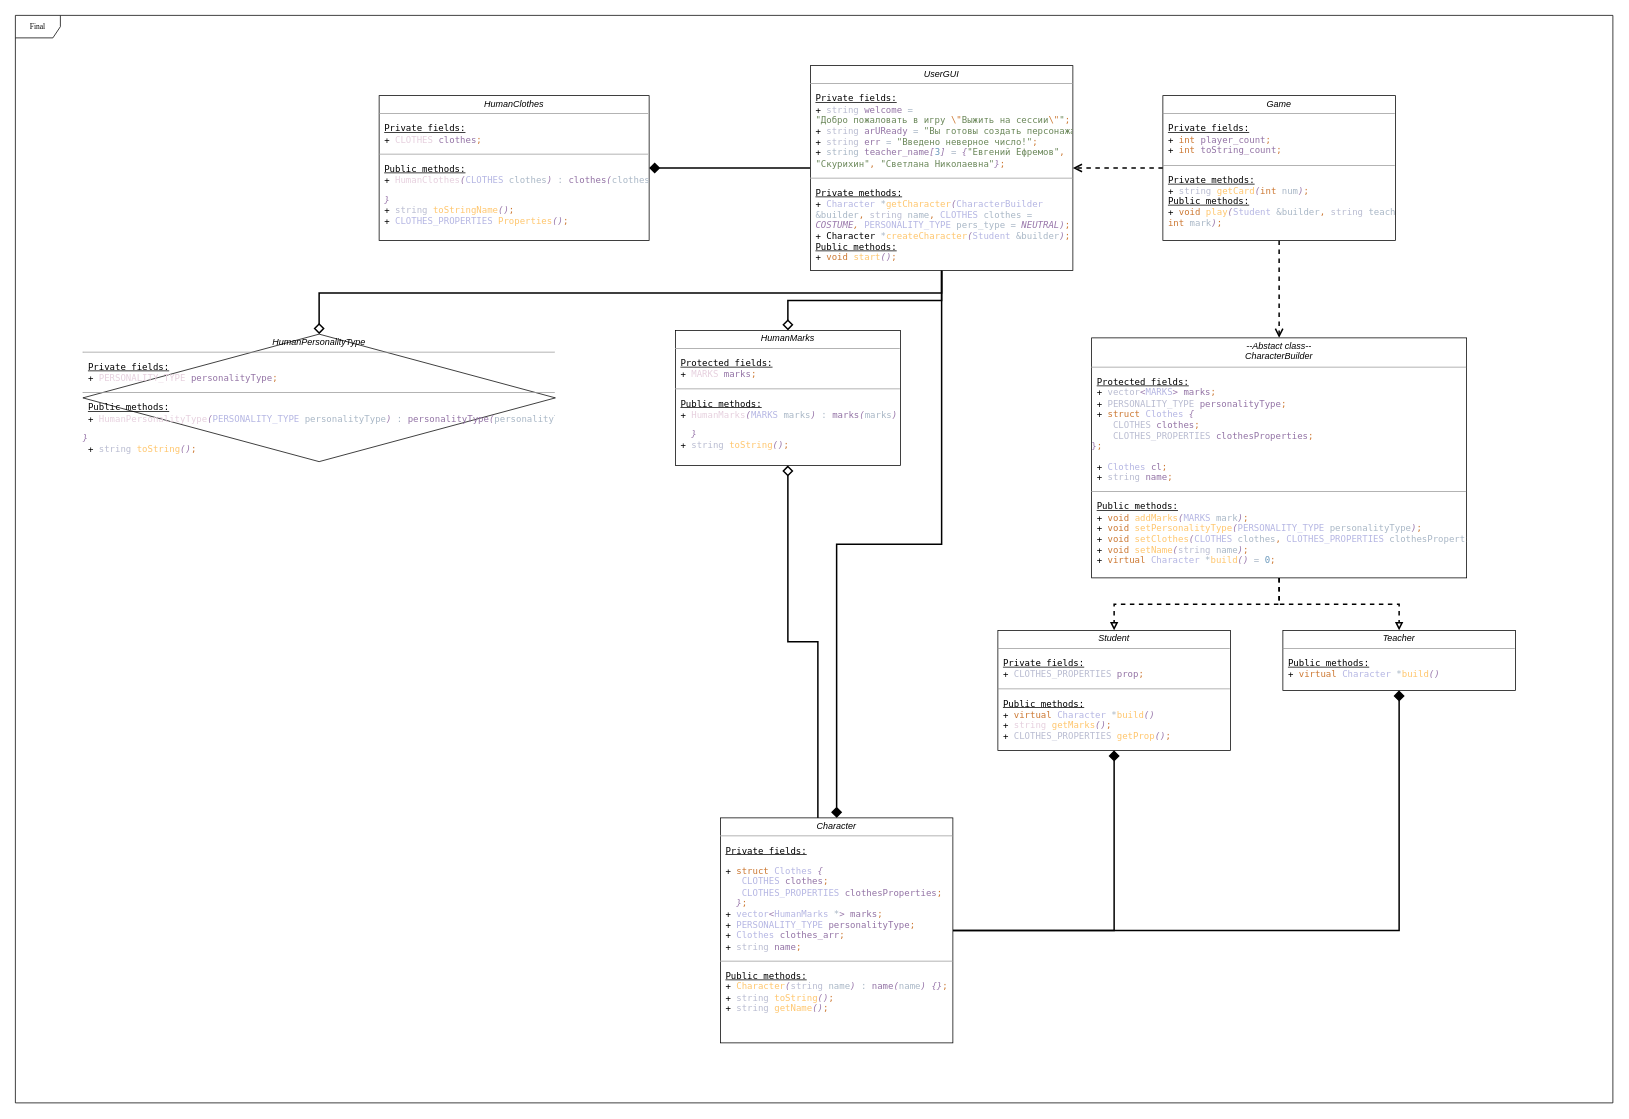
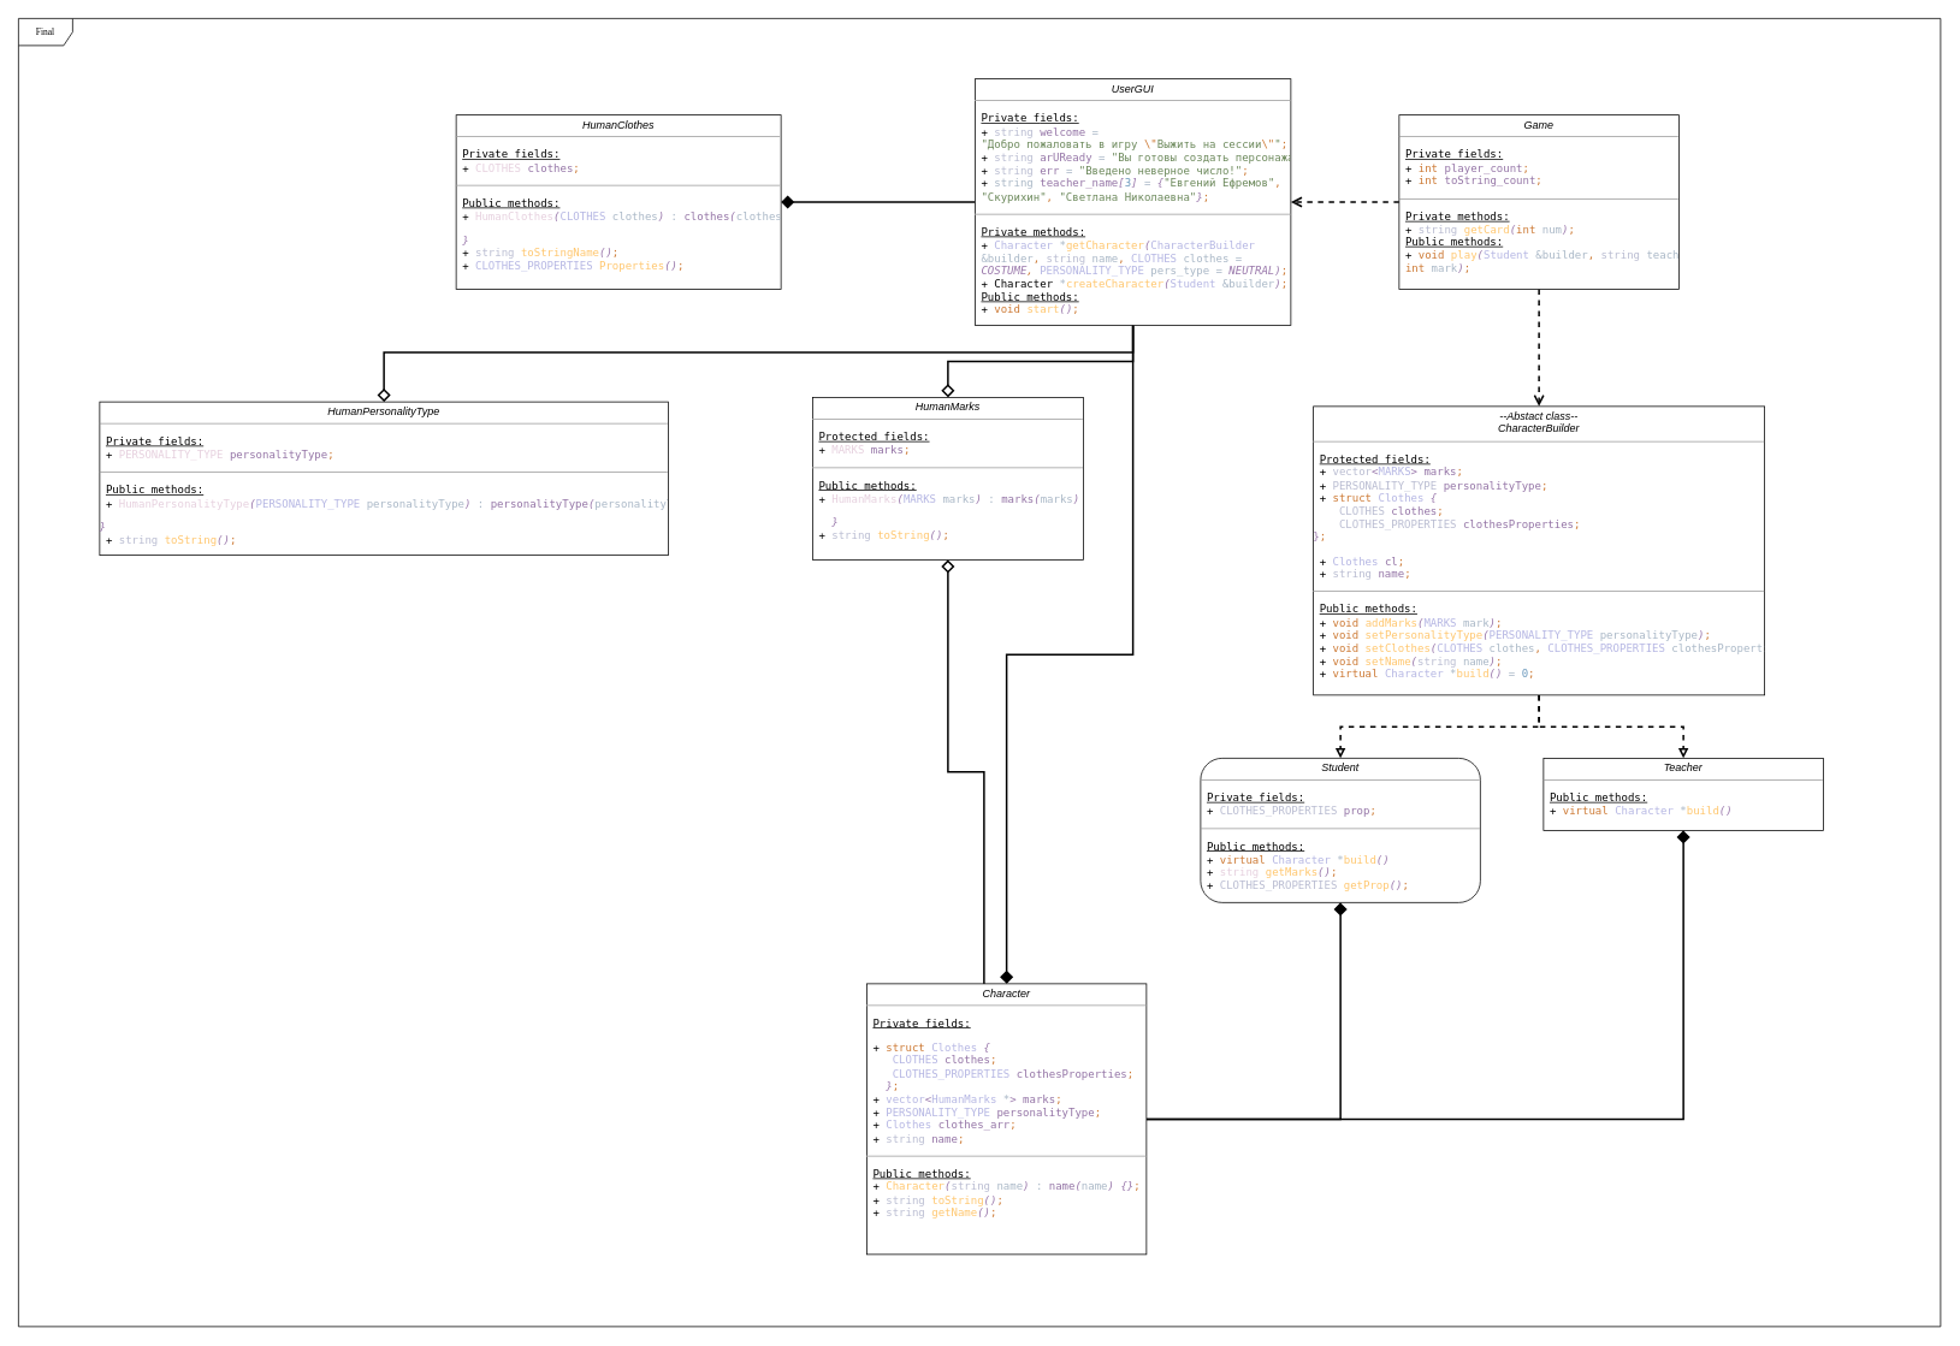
- <mxCell id="21" value="&lt;p style=&quot;margin: 0px ; margin-top: 4px ; text-align: center&quot;&gt;&lt;i&gt;HumanPersonalityType&lt;/i&gt;&lt;/p&gt;&lt;hr size=&quot;1&quot;&gt;&lt;pre style=&quot;font-family: &amp;#34;jetbrains mono&amp;#34; , monospace&quot;&gt;&lt;font color=&quot;#b9bcd1&quot;&gt; &lt;/font&gt;&lt;u&gt;Private fields:&lt;br&gt;&lt;/u&gt; + &lt;font color=&quot;#e6d0de&quot;&gt;PERSONALITY_TYPE&lt;/font&gt; &lt;span style=&quot;font-family: &amp;#34;jetbrains mono&amp;#34; , monospace ; color: rgb(147 , 115 , 165)&quot;&gt;personalityType&lt;/span&gt;&lt;span style=&quot;font-family: &amp;#34;jetbrains mono&amp;#34; , monospace ; color: rgb(204 , 120 , 50)&quot;&gt;;&lt;/span&gt;&lt;/pre&gt;&lt;hr size=&quot;1&quot;&gt;&lt;pre style=&quot;font-family: &amp;#34;jetbrains mono&amp;#34; , monospace&quot;&gt;&lt;span style=&quot;font-family: &amp;#34;jetbrains mono&amp;#34; , monospace ; color: rgb(204 , 120 , 50)&quot;&gt;&amp;nbsp;&lt;/span&gt;&lt;u&gt;Public methods:&lt;br&gt;&lt;/u&gt; + &lt;font color=&quot;#e6d0de&quot;&gt;HumanPersonalityType&lt;/font&gt;&lt;span style=&quot;font-family: &amp;#34;jetbrains mono&amp;#34; , monospace ; color: rgb(152 , 118 , 170) ; font-style: italic&quot;&gt;(&lt;/span&gt;&lt;span style=&quot;font-family: &amp;#34;jetbrains mono&amp;#34; , monospace ; color: rgb(181 , 182 , 227)&quot;&gt;PERSONALITY_TYPE &lt;/span&gt;&lt;span style=&quot;color: rgb(169 , 183 , 198) ; font-family: &amp;#34;jetbrains mono&amp;#34; , monospace&quot;&gt;personalityType&lt;/span&gt;&lt;span style=&quot;font-family: &amp;#34;jetbrains mono&amp;#34; , monospace ; color: rgb(152 , 118 , 170) ; font-style: italic&quot;&gt;) &lt;/span&gt;&lt;span style=&quot;color: rgb(169 , 183 , 198) ; font-family: &amp;#34;jetbrains mono&amp;#34; , monospace&quot;&gt;: &lt;/span&gt;&lt;span style=&quot;font-family: &amp;#34;jetbrains mono&amp;#34; , monospace ; color: rgb(147 , 115 , 165)&quot;&gt;personalityType&lt;/span&gt;&lt;span style=&quot;font-family: &amp;#34;jetbrains mono&amp;#34; , monospace ; color: rgb(152 , 118 , 170) ; font-style: italic&quot;&gt;(&lt;/span&gt;&lt;span style=&quot;color: rgb(169 , 183 , 198) ; font-family: &amp;#34;jetbrains mono&amp;#34; , monospace&quot;&gt;personalityType&lt;/span&gt;&lt;span style=&quot;font-family: &amp;#34;jetbrains mono&amp;#34; , monospace ; color: rgb(152 , 118 , 170) ; font-style: italic&quot;&gt;) {&lt;/span&gt;&lt;br&gt;&lt;/pre&gt;&lt;pre style=&quot;font-family: &amp;#34;jetbrains mono&amp;#34; , monospace&quot;&gt;&lt;span style=&quot;color: rgb(152 , 118 , 170) ; font-style: italic&quot;&gt;}&lt;/span&gt;&lt;span style=&quot;color: rgb(152 , 118 , 170) ; font-style: italic&quot;&gt;&lt;br&gt;&lt;/span&gt;&lt;span style=&quot;color: rgb(185 , 188 , 209)&quot;&gt; &lt;/span&gt;+&lt;span style=&quot;color: rgb(185 , 188 , 209)&quot;&gt; string &lt;/span&gt;&lt;span style=&quot;color: rgb(255 , 198 , 109)&quot;&gt;toString&lt;/span&gt;&lt;span style=&quot;color: rgb(152 , 118 , 170) ; font-style: italic&quot;&gt;()&lt;/span&gt;&lt;span style=&quot;color: rgb(204 , 120 , 50)&quot;&gt;;&lt;/span&gt;&lt;/pre&gt;" style="rhombus;verticalAlign=top;align=left;overflow=fill;fontSize=12;fontFamily=Helvetica;html=1;shadow=0;comic=0;labelBackgroundColor=none;strokeWidth=1;" vertex="1" parent="1"><mxGeometry x="110" y="445" width="630" height="170" as="geometry" /></mxCell>
+ <mxCell id="21" value="&lt;p style=&quot;margin: 0px ; margin-top: 4px ; text-align: center&quot;&gt;&lt;i&gt;HumanPersonalityType&lt;/i&gt;&lt;/p&gt;&lt;hr size=&quot;1&quot;&gt;&lt;pre style=&quot;font-family: &amp;#34;jetbrains mono&amp;#34; , monospace&quot;&gt;&lt;font color=&quot;#b9bcd1&quot;&gt; &lt;/font&gt;&lt;u&gt;Private fields:&lt;br&gt;&lt;/u&gt; + &lt;font color=&quot;#e6d0de&quot;&gt;PERSONALITY_TYPE&lt;/font&gt; &lt;span style=&quot;font-family: &amp;#34;jetbrains mono&amp;#34; , monospace ; color: rgb(147 , 115 , 165)&quot;&gt;personalityType&lt;/span&gt;&lt;span style=&quot;font-family: &amp;#34;jetbrains mono&amp;#34; , monospace ; color: rgb(204 , 120 , 50)&quot;&gt;;&lt;/span&gt;&lt;/pre&gt;&lt;hr size=&quot;1&quot;&gt;&lt;pre style=&quot;font-family: &amp;#34;jetbrains mono&amp;#34; , monospace&quot;&gt;&lt;span style=&quot;font-family: &amp;#34;jetbrains mono&amp;#34; , monospace ; color: rgb(204 , 120 , 50)&quot;&gt;&amp;nbsp;&lt;/span&gt;&lt;u&gt;Public methods:&lt;br&gt;&lt;/u&gt; + &lt;font color=&quot;#e6d0de&quot;&gt;HumanPersonalityType&lt;/font&gt;&lt;span style=&quot;font-family: &amp;#34;jetbrains mono&amp;#34; , monospace ; color: rgb(152 , 118 , 170) ; font-style: italic&quot;&gt;(&lt;/span&gt;&lt;span style=&quot;font-family: &amp;#34;jetbrains mono&amp;#34; , monospace ; color: rgb(181 , 182 , 227)&quot;&gt;PERSONALITY_TYPE &lt;/span&gt;&lt;span style=&quot;color: rgb(169 , 183 , 198) ; font-family: &amp;#34;jetbrains mono&amp;#34; , monospace&quot;&gt;personalityType&lt;/span&gt;&lt;span style=&quot;font-family: &amp;#34;jetbrains mono&amp;#34; , monospace ; color: rgb(152 , 118 , 170) ; font-style: italic&quot;&gt;) &lt;/span&gt;&lt;span style=&quot;color: rgb(169 , 183 , 198) ; font-family: &amp;#34;jetbrains mono&amp;#34; , monospace&quot;&gt;: &lt;/span&gt;&lt;span style=&quot;font-family: &amp;#34;jetbrains mono&amp;#34; , monospace ; color: rgb(147 , 115 , 165)&quot;&gt;personalityType&lt;/span&gt;&lt;span style=&quot;font-family: &amp;#34;jetbrains mono&amp;#34; , monospace ; color: rgb(152 , 118 , 170) ; font-style: italic&quot;&gt;(&lt;/span&gt;&lt;span style=&quot;color: rgb(169 , 183 , 198) ; font-family: &amp;#34;jetbrains mono&amp;#34; , monospace&quot;&gt;personalityType&lt;/span&gt;&lt;span style=&quot;font-family: &amp;#34;jetbrains mono&amp;#34; , monospace ; color: rgb(152 , 118 , 170) ; font-style: italic&quot;&gt;) {&lt;/span&gt;&lt;br&gt;&lt;/pre&gt;&lt;pre style=&quot;font-family: &amp;#34;jetbrains mono&amp;#34; , monospace&quot;&gt;&lt;span style=&quot;color: rgb(152 , 118 , 170) ; font-style: italic&quot;&gt;}&lt;/span&gt;&lt;span style=&quot;color: rgb(152 , 118 , 170) ; font-style: italic&quot;&gt;&lt;br&gt;&lt;/span&gt;&lt;span style=&quot;color: rgb(185 , 188 , 209)&quot;&gt; &lt;/span&gt;+&lt;span style=&quot;color: rgb(185 , 188 , 209)&quot;&gt; string &lt;/span&gt;&lt;span style=&quot;color: rgb(255 , 198 , 109)&quot;&gt;toString&lt;/span&gt;&lt;span style=&quot;color: rgb(152 , 118 , 170) ; font-style: italic&quot;&gt;()&lt;/span&gt;&lt;span style=&quot;color: rgb(204 , 120 , 50)&quot;&gt;;&lt;/span&gt;&lt;/pre&gt;" style="verticalAlign=top;align=left;overflow=fill;fontSize=12;fontFamily=Helvetica;html=1;rounded=0;shadow=0;comic=0;labelBackgroundColor=none;strokeWidth=1" vertex="1" parent="1"><mxGeometry x="110" y="445" width="630" height="170" as="geometry" /></mxCell>
- <mxCell id="14" value="&lt;p style=&quot;margin: 0px ; margin-top: 4px ; text-align: center&quot;&gt;&lt;i&gt;Student&lt;/i&gt;&lt;/p&gt;&lt;hr size=&quot;1&quot;&gt;&lt;pre style=&quot;font-family: &amp;#34;jetbrains mono&amp;#34; , monospace&quot;&gt;&lt;font color=&quot;#b9bcd1&quot;&gt; &lt;/font&gt;&lt;u&gt;Private fields:&lt;br&gt;&lt;/u&gt; + &lt;font color=&quot;#b9bcd1&quot;&gt;CLOTHES_PROPERTIES&lt;/font&gt; &lt;span style=&quot;font-family: &amp;#34;jetbrains mono&amp;#34; , monospace ; color: rgb(147 , 115 , 165)&quot;&gt;prop&lt;/span&gt;&lt;span style=&quot;font-family: &amp;#34;jetbrains mono&amp;#34; , monospace ; color: rgb(204 , 120 , 50)&quot;&gt;;&lt;/span&gt;&lt;/pre&gt;&lt;hr size=&quot;1&quot;&gt;&lt;pre style=&quot;font-family: &amp;#34;jetbrains mono&amp;#34; , monospace&quot;&gt;&lt;span style=&quot;font-family: &amp;#34;jetbrains mono&amp;#34; , monospace ; color: rgb(204 , 120 , 50)&quot;&gt;&amp;nbsp;&lt;/span&gt;&lt;u&gt;Public methods:&lt;br&gt;&lt;/u&gt; + &lt;font color=&quot;#cc7832&quot;&gt;virtual&lt;/font&gt; &lt;span style=&quot;font-family: &amp;#34;jetbrains mono&amp;#34; , monospace ; color: rgb(181 , 182 , 227)&quot;&gt;Character &lt;/span&gt;&lt;span style=&quot;color: rgb(169 , 183 , 198) ; font-family: &amp;#34;jetbrains mono&amp;#34; , monospace&quot;&gt;*&lt;/span&gt;&lt;span style=&quot;font-family: &amp;#34;jetbrains mono&amp;#34; , monospace ; color: rgb(255 , 198 , 109)&quot;&gt;build&lt;/span&gt;&lt;span style=&quot;font-family: &amp;#34;jetbrains mono&amp;#34; , monospace ; color: rgb(152 , 118 , 170) ; font-style: italic&quot;&gt;()&lt;br&gt; &lt;/span&gt;&lt;span style=&quot;font-family: &amp;#34;jetbrains mono&amp;#34; , monospace ; font-style: italic&quot;&gt;+&lt;/span&gt;&lt;span style=&quot;font-family: &amp;#34;jetbrains mono&amp;#34; , monospace ; color: rgb(152 , 118 , 170) ; font-style: italic&quot;&gt; &lt;/span&gt;&lt;font color=&quot;#e6d0de&quot;&gt;string&lt;/font&gt; &lt;span style=&quot;font-family: &amp;#34;jetbrains mono&amp;#34; , monospace ; color: rgb(255 , 198 , 109)&quot;&gt;getMarks&lt;/span&gt;&lt;span style=&quot;font-family: &amp;#34;jetbrains mono&amp;#34; , monospace ; color: rgb(152 , 118 , 170) ; font-style: italic&quot;&gt;()&lt;/span&gt;&lt;span style=&quot;font-family: &amp;#34;jetbrains mono&amp;#34; , monospace ; color: rgb(204 , 120 , 50)&quot;&gt;;&lt;br/&gt; &lt;/span&gt;&lt;span style=&quot;font-family: &amp;#34;jetbrains mono&amp;#34; , monospace&quot;&gt;+&lt;/span&gt;&lt;span style=&quot;font-family: &amp;#34;jetbrains mono&amp;#34; , monospace ; color: rgb(204 , 120 , 50)&quot;&gt; &lt;/span&gt;&lt;font color=&quot;#b9bcd1&quot;&gt;CLOTHES_PROPERTIES&lt;/font&gt; &lt;span style=&quot;font-family: &amp;#34;jetbrains mono&amp;#34; , monospace ; color: rgb(255 , 198 , 109)&quot;&gt;getProp&lt;/span&gt;&lt;span style=&quot;font-family: &amp;#34;jetbrains mono&amp;#34; , monospace ; color: rgb(152 , 118 , 170) ; font-style: italic&quot;&gt;()&lt;/span&gt;&lt;span style=&quot;font-family: &amp;#34;jetbrains mono&amp;#34; , monospace ; color: rgb(204 , 120 , 50)&quot;&gt;;&lt;/span&gt;&lt;/pre&gt;" style="verticalAlign=top;align=left;overflow=fill;fontSize=12;fontFamily=Helvetica;html=1;rounded=0;shadow=0;comic=0;labelBackgroundColor=none;strokeWidth=1" vertex="1" parent="1"><mxGeometry x="1330" y="840" width="310" height="160" as="geometry" /></mxCell>
+ <mxCell id="14" value="&lt;p style=&quot;margin: 0px ; margin-top: 4px ; text-align: center&quot;&gt;&lt;i&gt;Student&lt;/i&gt;&lt;/p&gt;&lt;hr size=&quot;1&quot;&gt;&lt;pre style=&quot;font-family: &amp;#34;jetbrains mono&amp;#34; , monospace&quot;&gt;&lt;font color=&quot;#b9bcd1&quot;&gt; &lt;/font&gt;&lt;u&gt;Private fields:&lt;br&gt;&lt;/u&gt; + &lt;font color=&quot;#b9bcd1&quot;&gt;CLOTHES_PROPERTIES&lt;/font&gt; &lt;span style=&quot;font-family: &amp;#34;jetbrains mono&amp;#34; , monospace ; color: rgb(147 , 115 , 165)&quot;&gt;prop&lt;/span&gt;&lt;span style=&quot;font-family: &amp;#34;jetbrains mono&amp;#34; , monospace ; color: rgb(204 , 120 , 50)&quot;&gt;;&lt;/span&gt;&lt;/pre&gt;&lt;hr size=&quot;1&quot;&gt;&lt;pre style=&quot;font-family: &amp;#34;jetbrains mono&amp;#34; , monospace&quot;&gt;&lt;span style=&quot;font-family: &amp;#34;jetbrains mono&amp;#34; , monospace ; color: rgb(204 , 120 , 50)&quot;&gt;&amp;nbsp;&lt;/span&gt;&lt;u&gt;Public methods:&lt;br&gt;&lt;/u&gt; + &lt;font color=&quot;#cc7832&quot;&gt;virtual&lt;/font&gt; &lt;span style=&quot;font-family: &amp;#34;jetbrains mono&amp;#34; , monospace ; color: rgb(181 , 182 , 227)&quot;&gt;Character &lt;/span&gt;&lt;span style=&quot;color: rgb(169 , 183 , 198) ; font-family: &amp;#34;jetbrains mono&amp;#34; , monospace&quot;&gt;*&lt;/span&gt;&lt;span style=&quot;font-family: &amp;#34;jetbrains mono&amp;#34; , monospace ; color: rgb(255 , 198 , 109)&quot;&gt;build&lt;/span&gt;&lt;span style=&quot;font-family: &amp;#34;jetbrains mono&amp;#34; , monospace ; color: rgb(152 , 118 , 170) ; font-style: italic&quot;&gt;()&lt;br&gt; &lt;/span&gt;&lt;span style=&quot;font-family: &amp;#34;jetbrains mono&amp;#34; , monospace ; font-style: italic&quot;&gt;+&lt;/span&gt;&lt;span style=&quot;font-family: &amp;#34;jetbrains mono&amp;#34; , monospace ; color: rgb(152 , 118 , 170) ; font-style: italic&quot;&gt; &lt;/span&gt;&lt;font color=&quot;#e6d0de&quot;&gt;string&lt;/font&gt; &lt;span style=&quot;font-family: &amp;#34;jetbrains mono&amp;#34; , monospace ; color: rgb(255 , 198 , 109)&quot;&gt;getMarks&lt;/span&gt;&lt;span style=&quot;font-family: &amp;#34;jetbrains mono&amp;#34; , monospace ; color: rgb(152 , 118 , 170) ; font-style: italic&quot;&gt;()&lt;/span&gt;&lt;span style=&quot;font-family: &amp;#34;jetbrains mono&amp;#34; , monospace ; color: rgb(204 , 120 , 50)&quot;&gt;;&lt;br/&gt; &lt;/span&gt;&lt;span style=&quot;font-family: &amp;#34;jetbrains mono&amp;#34; , monospace&quot;&gt;+&lt;/span&gt;&lt;span style=&quot;font-family: &amp;#34;jetbrains mono&amp;#34; , monospace ; color: rgb(204 , 120 , 50)&quot;&gt; &lt;/span&gt;&lt;font color=&quot;#b9bcd1&quot;&gt;CLOTHES_PROPERTIES&lt;/font&gt; &lt;span style=&quot;font-family: &amp;#34;jetbrains mono&amp;#34; , monospace ; color: rgb(255 , 198 , 109)&quot;&gt;getProp&lt;/span&gt;&lt;span style=&quot;font-family: &amp;#34;jetbrains mono&amp;#34; , monospace ; color: rgb(152 , 118 , 170) ; font-style: italic&quot;&gt;()&lt;/span&gt;&lt;span style=&quot;font-family: &amp;#34;jetbrains mono&amp;#34; , monospace ; color: rgb(204 , 120 , 50)&quot;&gt;;&lt;/span&gt;&lt;/pre&gt;" style="verticalAlign=top;align=left;overflow=fill;fontSize=12;fontFamily=Helvetica;html=1;shadow=0;comic=0;labelBackgroundColor=none;strokeWidth=1;rounded=1;" vertex="1" parent="1"><mxGeometry x="1330" y="840" width="310" height="160" as="geometry" /></mxCell>
